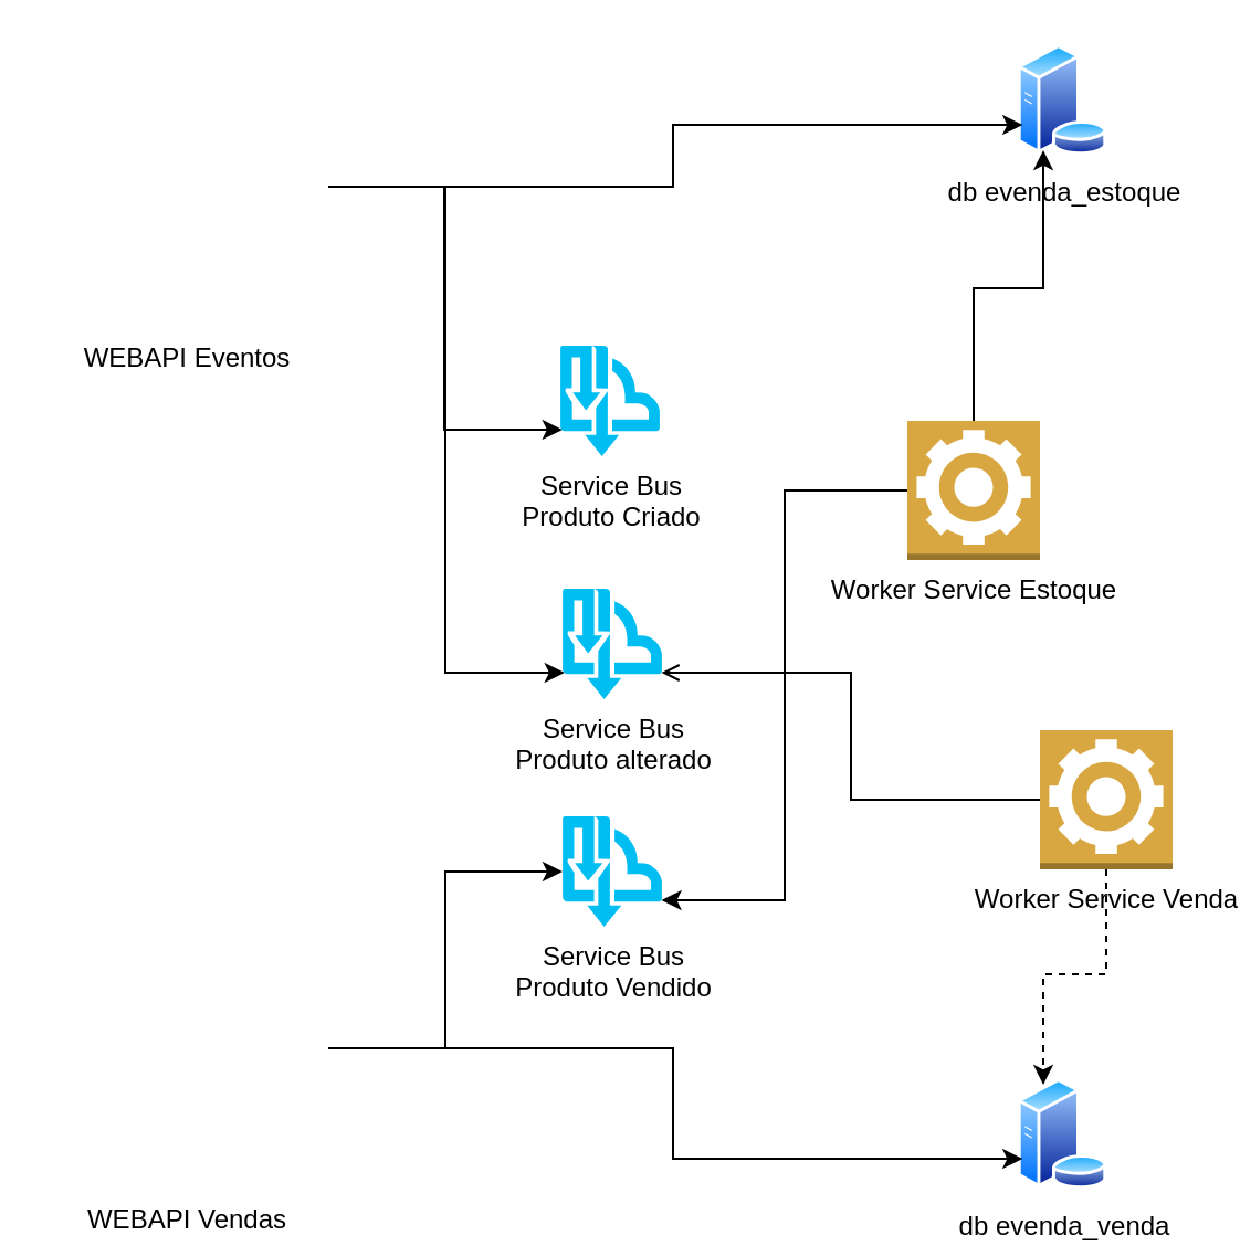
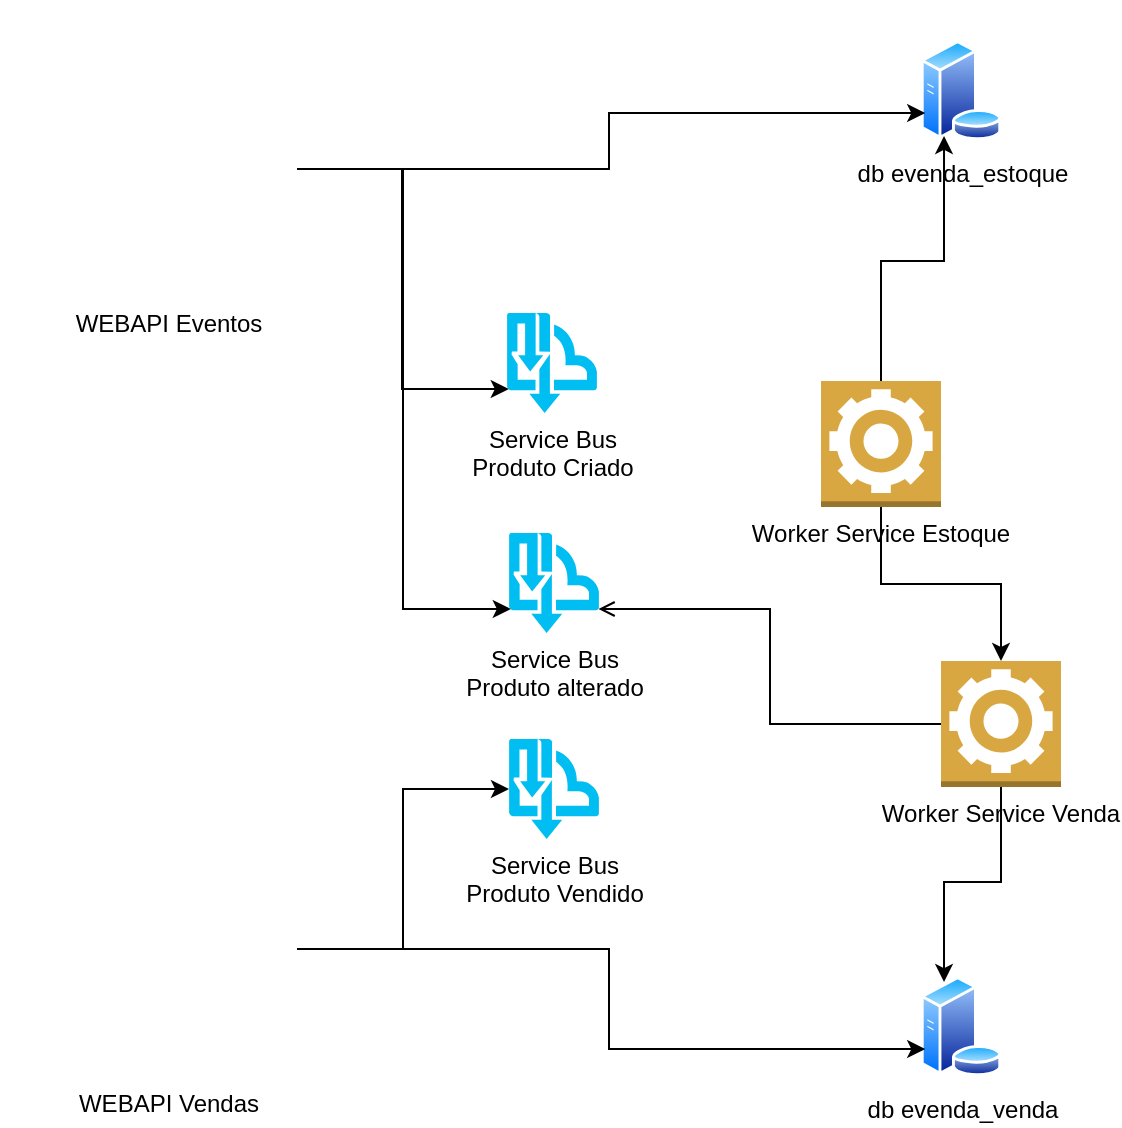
- <mxCell id="14" style="edgeStyle=orthogonalEdgeStyle;rounded=0;orthogonalLoop=1;jettySize=auto;html=1;entryX=0.995;entryY=0.76;entryDx=0;entryDy=0;entryPerimeter=0;" edge="1" parent="1" source="16" target="6"><mxGeometry relative="1" as="geometry" /></mxCell>
+ <mxCell id="14" style="edgeStyle=orthogonalEdgeStyle;rounded=0;orthogonalLoop=1;jettySize=auto;html=1;" edge="1" parent="1" source="16" target="19"><mxGeometry relative="1" as="geometry" /></mxCell>
- <mxCell id="17" style="edgeStyle=orthogonalEdgeStyle;rounded=0;orthogonalLoop=1;jettySize=auto;html=1;entryX=0.25;entryY=0;entryDx=0;entryDy=0;dashed=1;" edge="1" parent="1" source="19" target="2"><mxGeometry relative="1" as="geometry" /></mxCell>
+ <mxCell id="17" style="edgeStyle=orthogonalEdgeStyle;rounded=0;orthogonalLoop=1;jettySize=auto;html=1;entryX=0.25;entryY=0;entryDx=0;entryDy=0;" edge="1" parent="1" source="19" target="2"><mxGeometry relative="1" as="geometry" /></mxCell>
